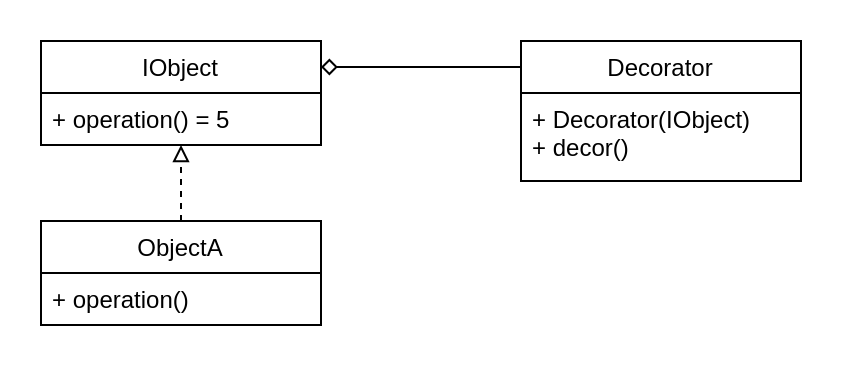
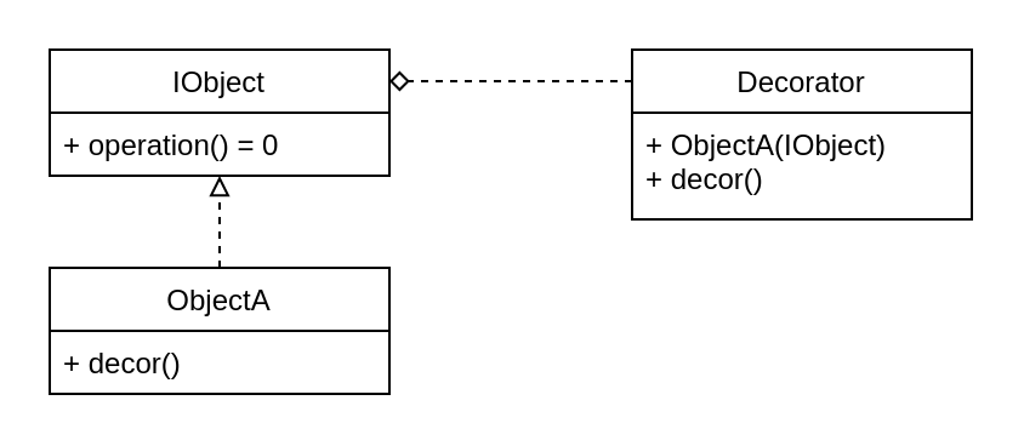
- <mxCell id="7" style="edgeStyle=orthogonalEdgeStyle;rounded=0;orthogonalLoop=1;jettySize=auto;html=1;entryX=1;entryY=0.25;entryDx=0;entryDy=0;endArrow=diamond;endFill=0;" edge="1" parent="1" source="8" target="2"><mxGeometry relative="1" as="geometry"><Array as="points"><mxPoint x="230" y="33" /><mxPoint x="230" y="33" /></Array></mxGeometry></mxCell>
+ <mxCell id="7" style="edgeStyle=orthogonalEdgeStyle;rounded=0;orthogonalLoop=1;jettySize=auto;html=1;entryX=1;entryY=0.25;entryDx=0;entryDy=0;endArrow=diamond;endFill=0;dashed=1;" edge="1" parent="1" source="8" target="2"><mxGeometry relative="1" as="geometry"><Array as="points"><mxPoint x="230" y="33" /><mxPoint x="230" y="33" /></Array></mxGeometry></mxCell>
- <mxCell id="3" value="+ operation() = 5" style="text;strokeColor=none;fillColor=none;align=left;verticalAlign=top;spacingLeft=4;spacingRight=4;overflow=hidden;rotatable=0;points=[[0,0.5],[1,0.5]];portConstraint=eastwest;" vertex="1" parent="2"><mxGeometry y="26" width="140" height="26" as="geometry" /></mxCell>
+ <mxCell id="3" value="+ operation() = 0" style="text;strokeColor=none;fillColor=none;align=left;verticalAlign=top;spacingLeft=4;spacingRight=4;overflow=hidden;rotatable=0;points=[[0,0.5],[1,0.5]];portConstraint=eastwest;" vertex="1" parent="2"><mxGeometry y="26" width="140" height="26" as="geometry" /></mxCell>
- <mxCell id="9" value="+ Decorator(IObject)&#10;+ decor()" style="text;strokeColor=none;fillColor=none;align=left;verticalAlign=top;spacingLeft=4;spacingRight=4;overflow=hidden;rotatable=0;points=[[0,0.5],[1,0.5]];portConstraint=eastwest;" vertex="1" parent="8"><mxGeometry y="26" width="140" height="44" as="geometry" /></mxCell>
+ <mxCell id="9" value="+ ObjectA(IObject)&#10;+ decor()" style="text;strokeColor=none;fillColor=none;align=left;verticalAlign=top;spacingLeft=4;spacingRight=4;overflow=hidden;rotatable=0;points=[[0,0.5],[1,0.5]];portConstraint=eastwest;" vertex="1" parent="8"><mxGeometry y="26" width="140" height="44" as="geometry" /></mxCell>
- <mxCell id="6" value="+ operation()" style="text;strokeColor=none;fillColor=none;align=left;verticalAlign=top;spacingLeft=4;spacingRight=4;overflow=hidden;rotatable=0;points=[[0,0.5],[1,0.5]];portConstraint=eastwest;" vertex="1" parent="5"><mxGeometry y="26" width="140" height="26" as="geometry" /></mxCell>
+ <mxCell id="6" value="+ decor()" style="text;strokeColor=none;fillColor=none;align=left;verticalAlign=top;spacingLeft=4;spacingRight=4;overflow=hidden;rotatable=0;points=[[0,0.5],[1,0.5]];portConstraint=eastwest;" vertex="1" parent="5"><mxGeometry y="26" width="140" height="26" as="geometry" /></mxCell>
